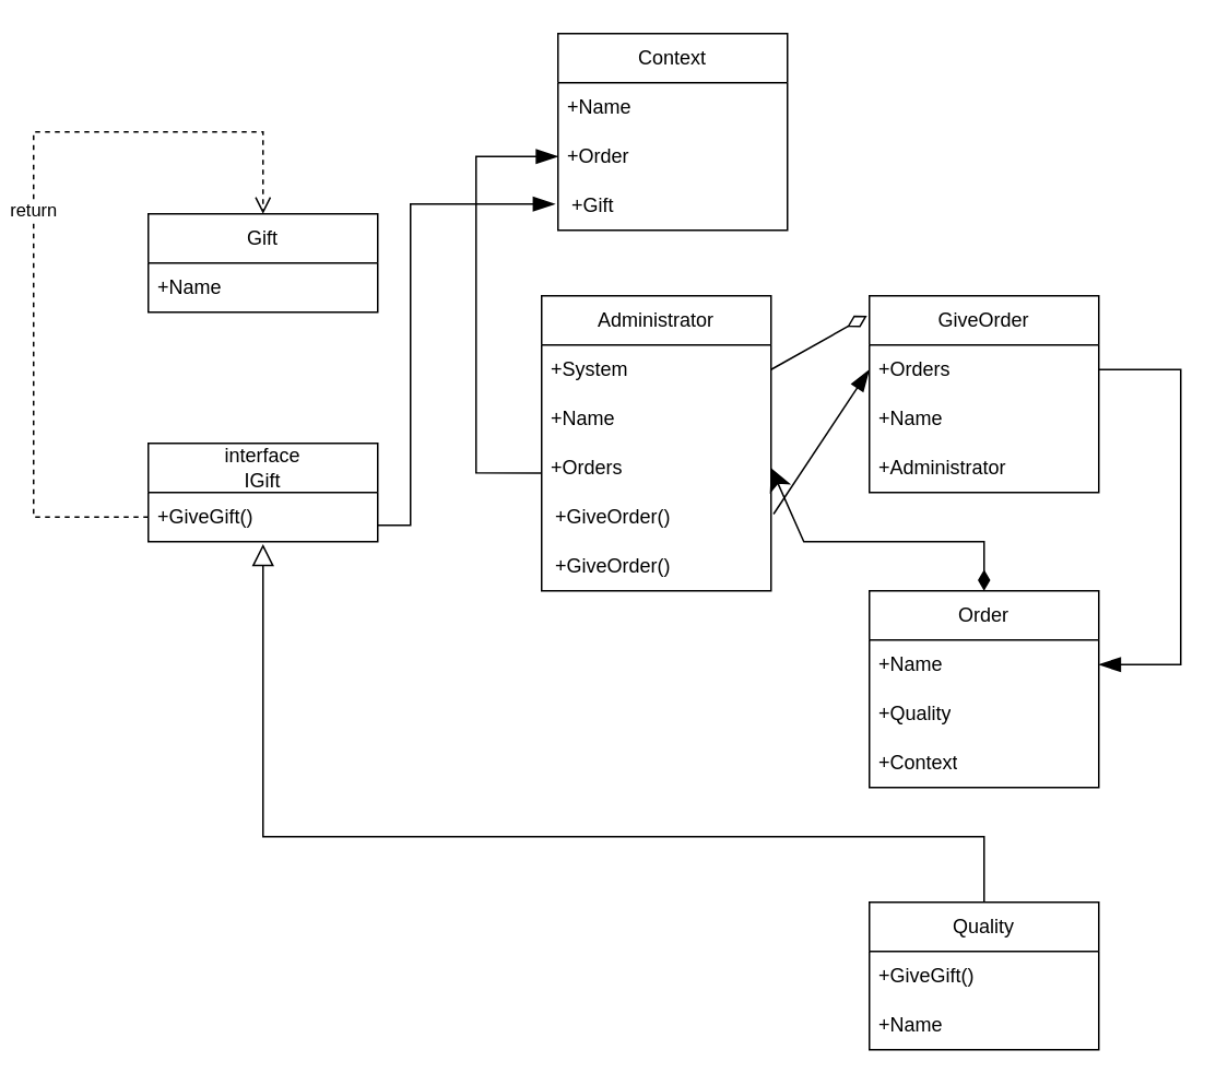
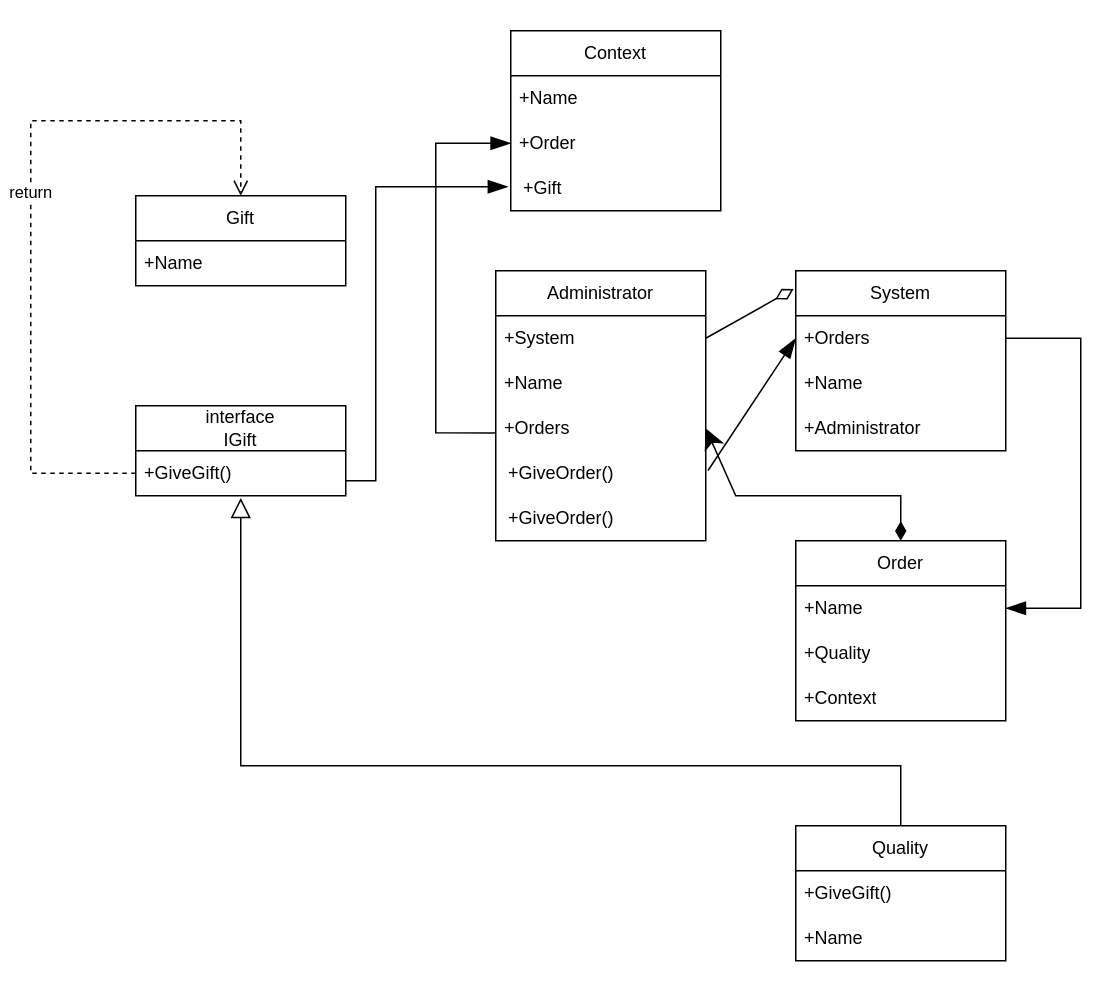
- <mxCell id="14" value="GiveOrder" style="swimlane;fontStyle=0;childLayout=stackLayout;horizontal=1;startSize=30;horizontalStack=0;resizeParent=1;resizeParentMax=0;resizeLast=0;collapsible=1;marginBottom=0;whiteSpace=wrap;html=1;" parent="1" vertex="1"><mxGeometry x="530" y="180" width="140" height="120" as="geometry" /></mxCell>
+ <mxCell id="14" value="System" style="swimlane;fontStyle=0;childLayout=stackLayout;horizontal=1;startSize=30;horizontalStack=0;resizeParent=1;resizeParentMax=0;resizeLast=0;collapsible=1;marginBottom=0;whiteSpace=wrap;html=1;" parent="1" vertex="1"><mxGeometry x="530" y="180" width="140" height="120" as="geometry" /></mxCell>
